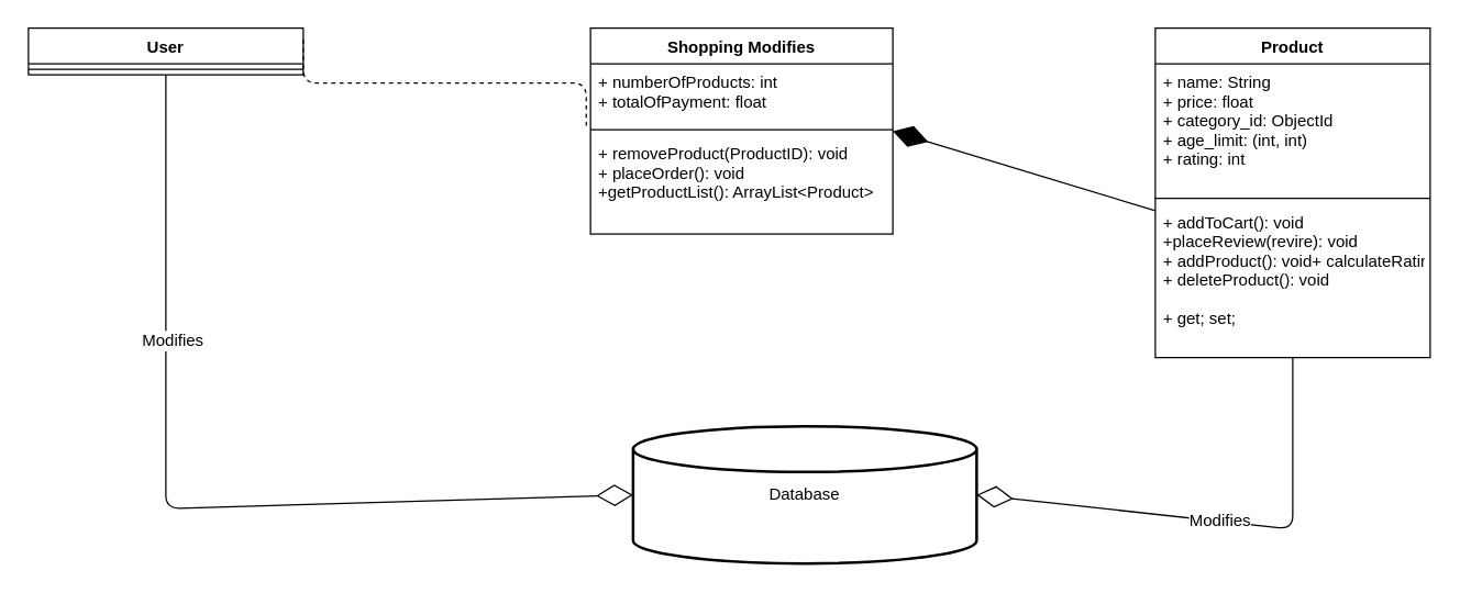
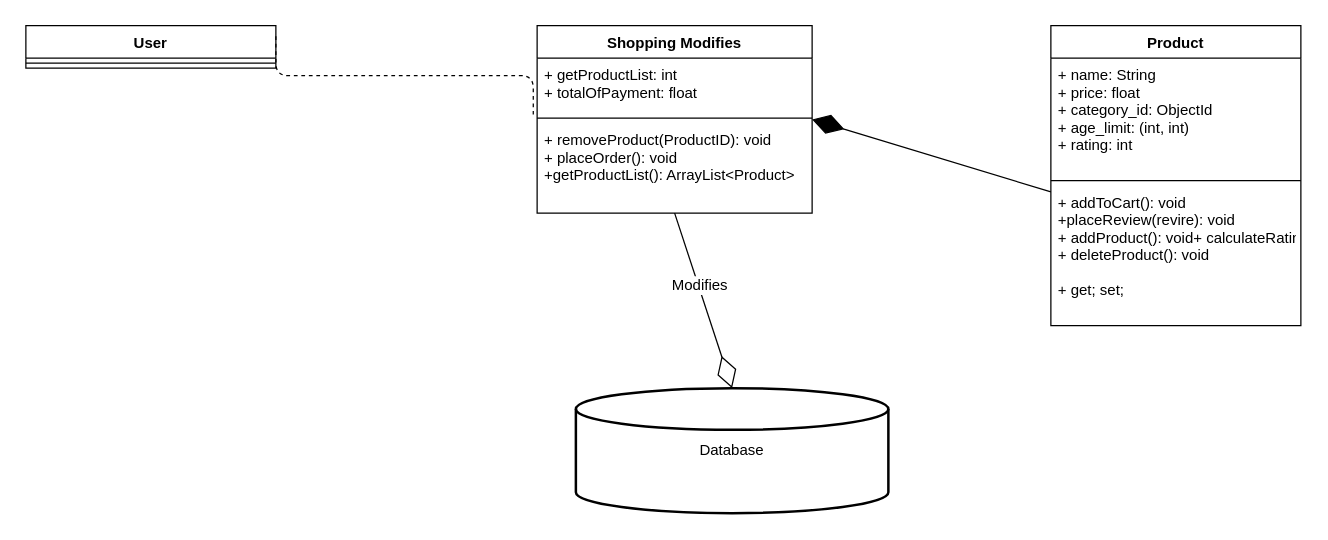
- <mxCell id="3" value="+ numberOfProducts: int&#10;+ totalOfPayment: float" style="text;strokeColor=none;fillColor=none;align=left;verticalAlign=top;spacingLeft=4;spacingRight=4;overflow=hidden;rotatable=0;points=[[0,0.5],[1,0.5]];portConstraint=eastwest;" vertex="1" parent="2"><mxGeometry y="26" width="220" height="44" as="geometry" /></mxCell>
+ <mxCell id="3" value="+ getProductList: int&#10;+ totalOfPayment: float" style="text;strokeColor=none;fillColor=none;align=left;verticalAlign=top;spacingLeft=4;spacingRight=4;overflow=hidden;rotatable=0;points=[[0,0.5],[1,0.5]];portConstraint=eastwest;" vertex="1" parent="2"><mxGeometry y="26" width="220" height="44" as="geometry" /></mxCell>
+ <mxCell id="11" value="" style="endArrow=diamondThin;endFill=0;endSize=24;html=1;exitX=0.5;exitY=1;exitDx=0;exitDy=0;entryX=0.5;entryY=0;entryDx=0;entryDy=0;entryPerimeter=0;" edge="1" parent="1" source="2" target="10"><mxGeometry width="160" relative="1" as="geometry"><mxPoint x="730" y="300" as="sourcePoint" /><mxPoint x="890" y="300" as="targetPoint" /></mxGeometry></mxCell>
+ <mxCell id="12" value="Modifies" style="text;html=1;resizable=0;points=[];align=center;verticalAlign=middle;labelBackgroundColor=#ffffff;" vertex="1" connectable="0" parent="11"><mxGeometry x="-0.171" relative="1" as="geometry"><mxPoint as="offset" /></mxGeometry></mxCell>
- <mxCell id="13" value="" style="endArrow=diamondThin;endFill=0;endSize=24;html=1;exitX=0.5;exitY=1;exitDx=0;exitDy=0;entryX=0;entryY=0.5;entryDx=0;entryDy=0;entryPerimeter=0;" edge="1" parent="1" source="7" target="10"><mxGeometry width="160" relative="1" as="geometry"><mxPoint x="290" y="210" as="sourcePoint" /><mxPoint x="450" y="210" as="targetPoint" /><Array as="points"><mxPoint x="120" y="370" /></Array></mxGeometry></mxCell>
- <mxCell id="14" value="Modifies" style="text;html=1;resizable=0;points=[];align=center;verticalAlign=middle;labelBackgroundColor=#ffffff;" vertex="1" connectable="0" parent="13"><mxGeometry x="-0.412" y="4" relative="1" as="geometry"><mxPoint as="offset" /></mxGeometry></mxCell>
- <mxCell id="19" value="" style="endArrow=diamondThin;endFill=0;endSize=24;html=1;exitX=0.5;exitY=1;exitDx=0;exitDy=0;entryX=1;entryY=0.5;entryDx=0;entryDy=0;entryPerimeter=0;" edge="1" parent="1" source="15" target="10"><mxGeometry width="160" relative="1" as="geometry"><mxPoint x="870" y="370" as="sourcePoint" /><mxPoint x="1030" y="370" as="targetPoint" /><Array as="points"><mxPoint x="940" y="385" /></Array></mxGeometry></mxCell>
- <mxCell id="20" value="&lt;div&gt;Modifies&lt;/div&gt;" style="text;html=1;resizable=0;points=[];align=center;verticalAlign=middle;labelBackgroundColor=#ffffff;" vertex="1" connectable="0" parent="19"><mxGeometry x="0.002" y="-1" relative="1" as="geometry"><mxPoint as="offset" /></mxGeometry></mxCell>
